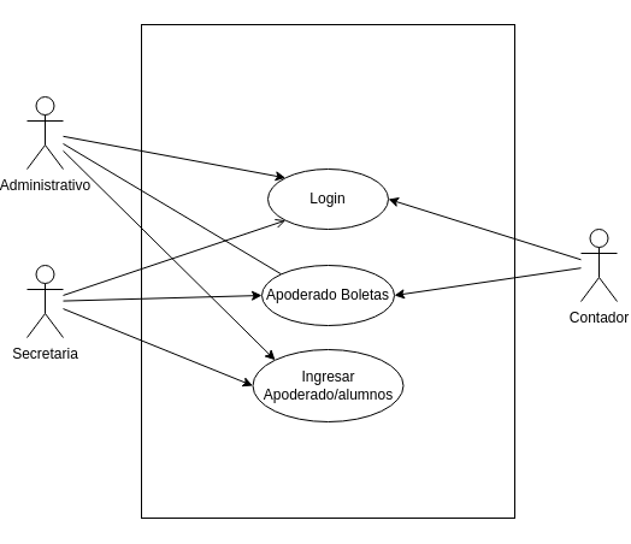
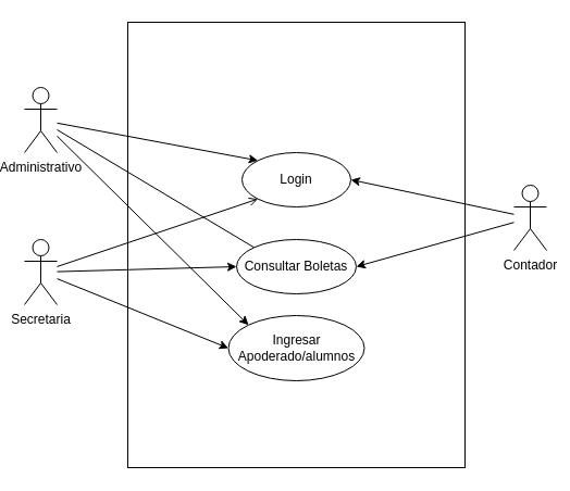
- <mxCell id="13" value="Contador" style="shape=umlActor;verticalLabelPosition=bottom;verticalAlign=top;html=1;outlineConnect=0;" vertex="1" parent="1"><mxGeometry x="480" y="190" width="30" height="60" as="geometry" /></mxCell>
+ <mxCell id="13" value="Contador" style="shape=umlActor;verticalLabelPosition=bottom;verticalAlign=top;html=1;outlineConnect=0;" vertex="1" parent="1"><mxGeometry x="470" y="170" width="30" height="60" as="geometry" /></mxCell>
- <mxCell id="17" value="Apoderado Boletas" style="ellipse;whiteSpace=wrap;html=1;" vertex="1" parent="1"><mxGeometry x="215" y="220" width="110" height="50" as="geometry" /></mxCell>
+ <mxCell id="17" value="Consultar Boletas" style="ellipse;whiteSpace=wrap;html=1;" vertex="1" parent="1"><mxGeometry x="215" y="220" width="110" height="50" as="geometry" /></mxCell>
